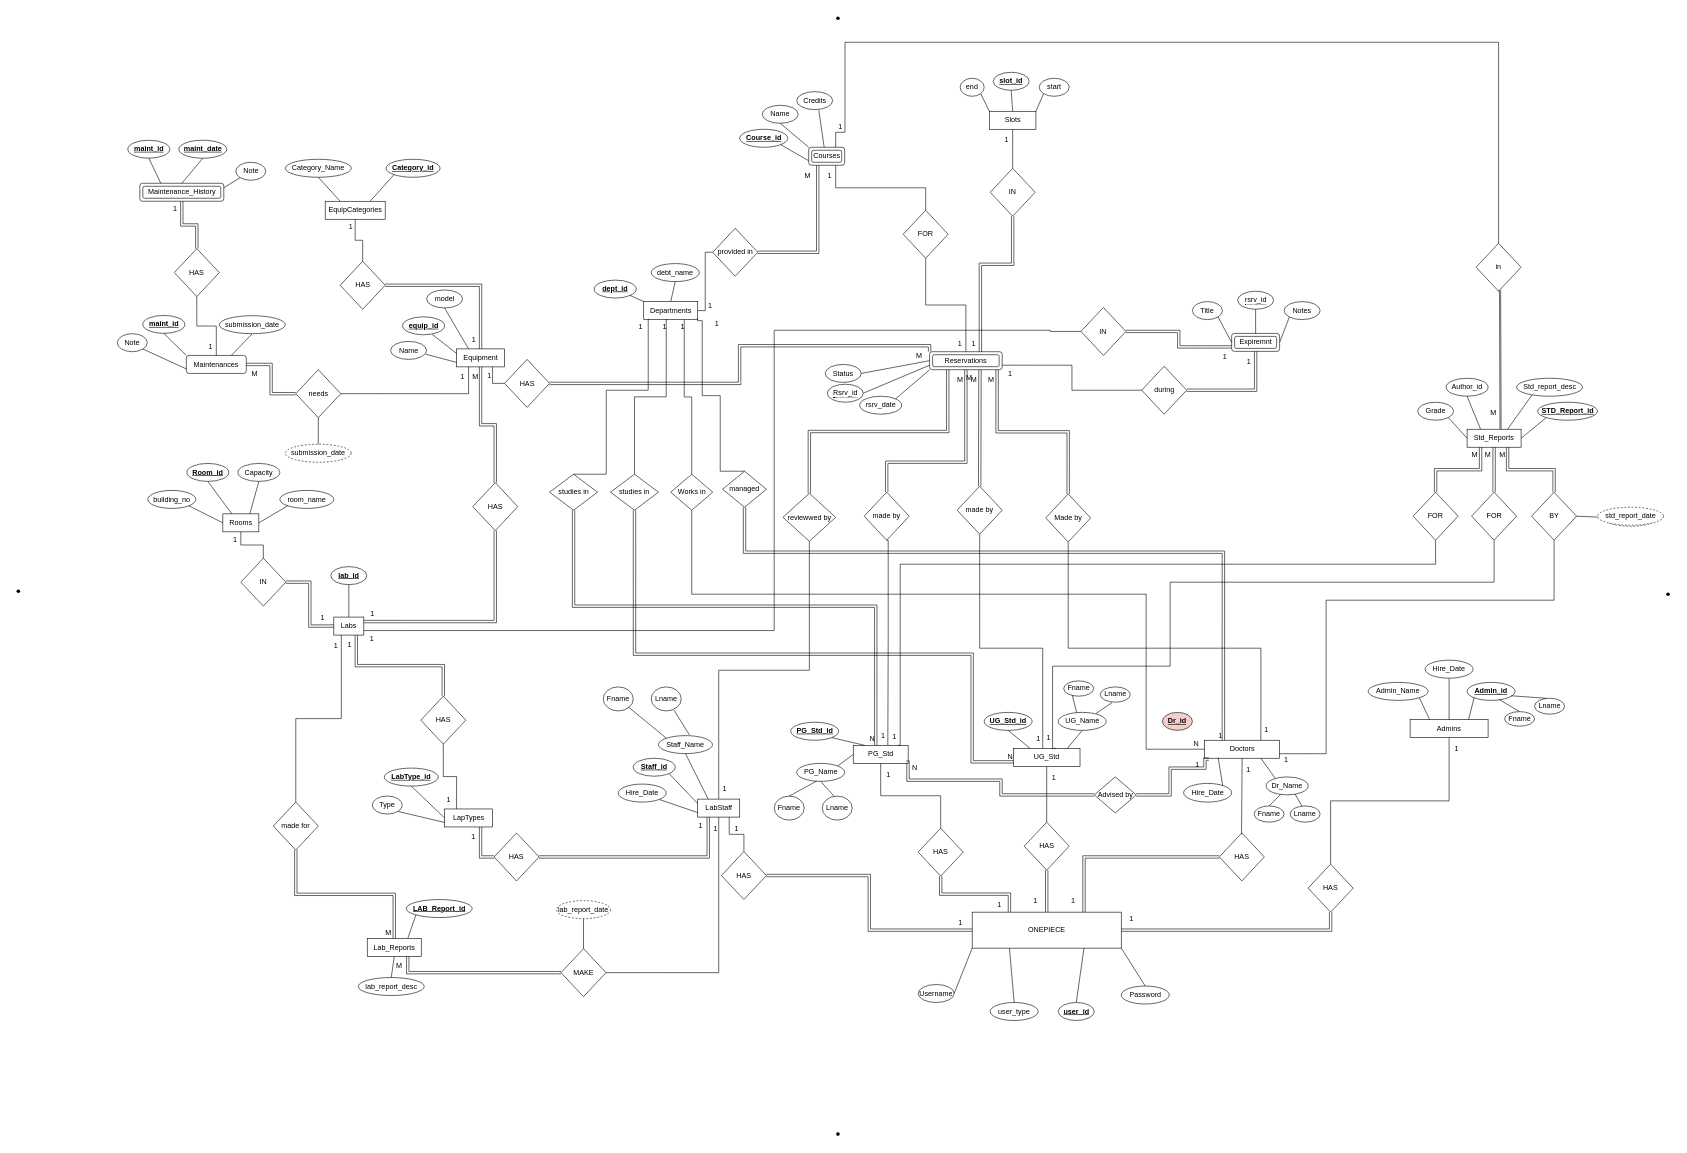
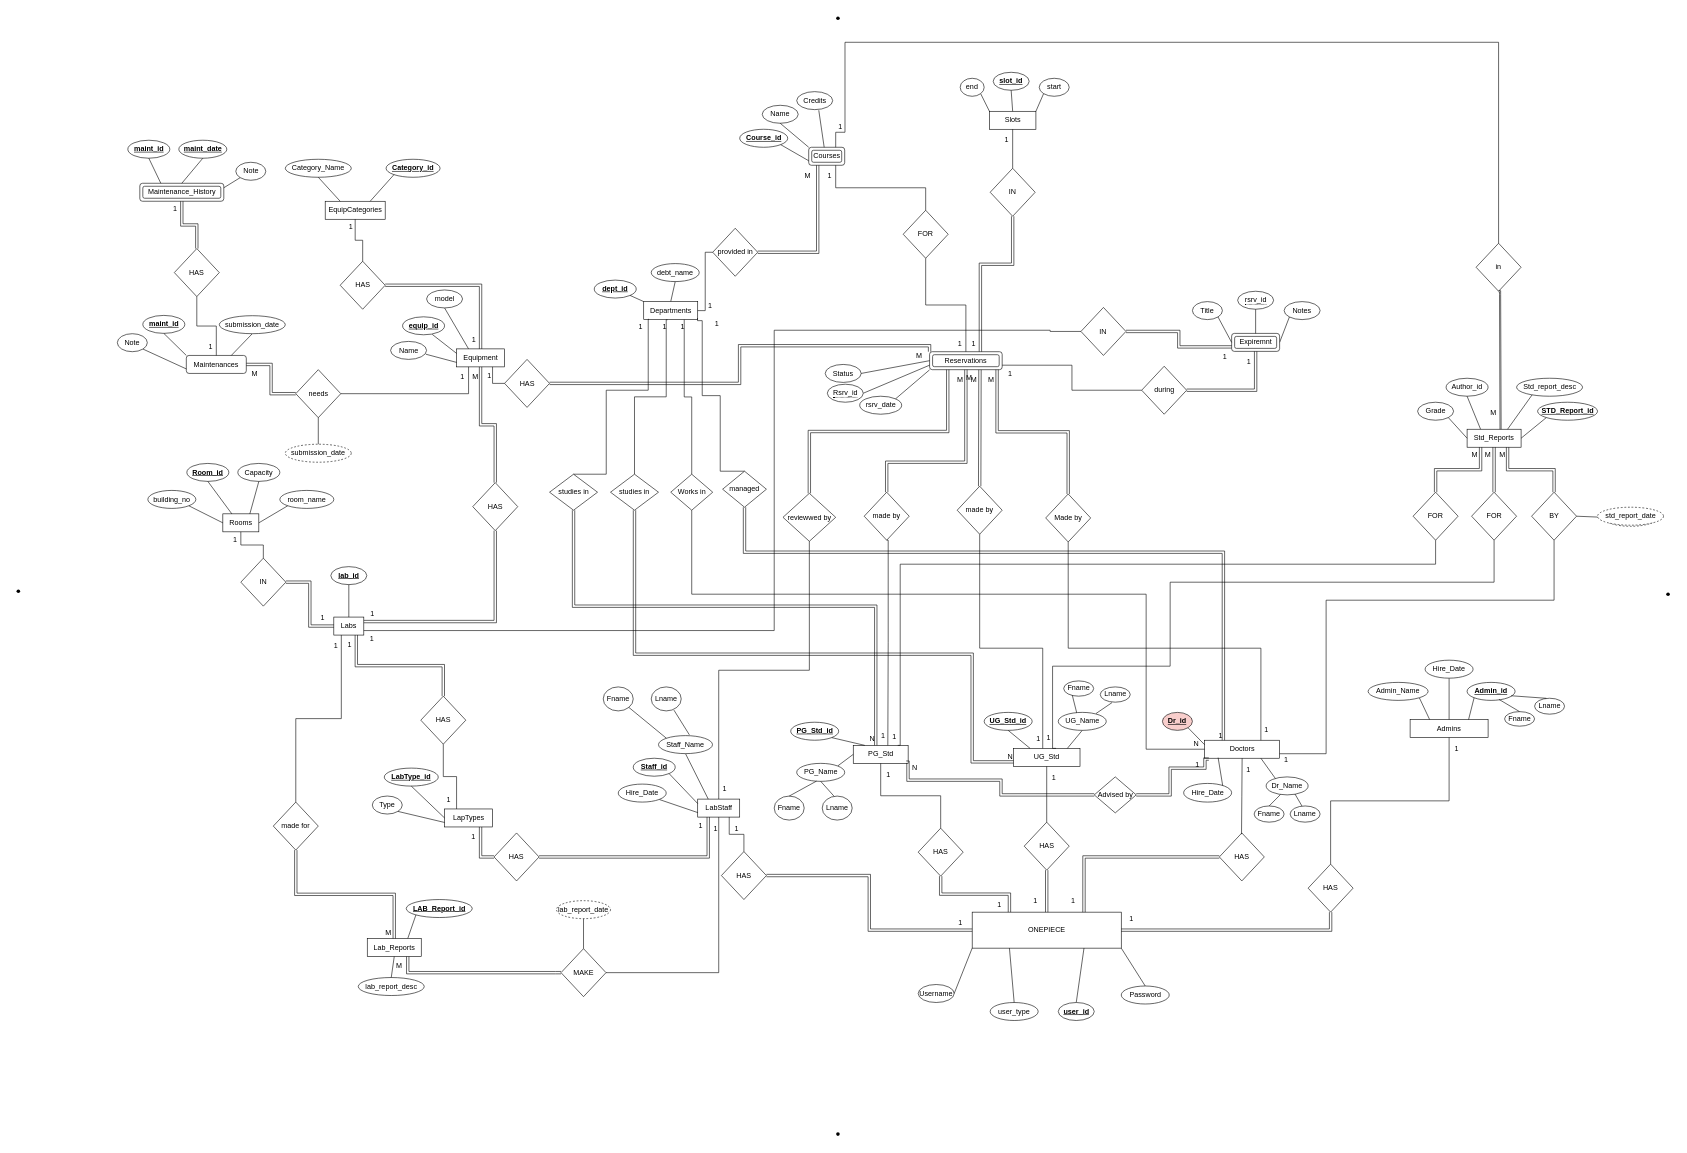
+ <mxCell id="169" style="rounded=0;orthogonalLoop=1;jettySize=auto;html=1;exitX=0;exitY=0.25;exitDx=0;exitDy=0;entryX=1;entryY=1;entryDx=0;entryDy=0;endArrow=none;endFill=0;fontSize=12;" parent="2" source="168" target="167" edge="1"><mxGeometry relative="1" as="geometry" /></mxCell>
